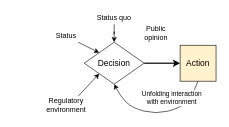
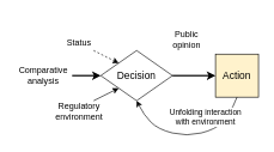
- <mxCell id="6" value="Status quo" style="text;html=1;strokeColor=none;fillColor=none;align=center;verticalAlign=middle;whiteSpace=wrap;rounded=0;fontSize=12;" parent="1" vertex="1"><mxGeometry x="150" y="20" width="80" height="20" as="geometry" /></mxCell>
- <mxCell id="5" style="edgeStyle=orthogonalEdgeStyle;rounded=1;orthogonalLoop=1;jettySize=auto;html=1;strokeWidth=1;fontSize=12;entryX=0.5;entryY=0;entryDx=0;entryDy=0;" parent="1" source="6" target="3" edge="1"><mxGeometry relative="1" as="geometry"><mxPoint x="190" y="70" as="targetPoint" /></mxGeometry></mxCell>
- <mxCell id="9" value="" style="endArrow=classic;html=1;strokeWidth=1;fontSize=12;exitX=0.75;exitY=1;exitDx=0;exitDy=0;entryX=0;entryY=0;entryDx=0;entryDy=0;" parent="1" source="7" target="3" edge="1"><mxGeometry width="50" height="50" relative="1" as="geometry"><mxPoint x="120" y="70" as="sourcePoint" /><mxPoint x="154.645" y="83.787" as="targetPoint" /></mxGeometry></mxCell>
+ <mxCell id="9" value="" style="endArrow=classic;html=1;strokeWidth=1;fontSize=12;exitX=0.75;exitY=1;exitDx=0;exitDy=0;entryX=0;entryY=0;entryDx=0;entryDy=0;dashed=1;" parent="1" source="7" target="3" edge="1"><mxGeometry width="50" height="50" relative="1" as="geometry"><mxPoint x="120" y="70" as="sourcePoint" /><mxPoint x="154.645" y="83.787" as="targetPoint" /></mxGeometry></mxCell>
+ <mxCell id="12" value="&lt;font style=&quot;font-size: 12px;&quot;&gt;Comparative&lt;br style=&quot;font-size: 12px;&quot;&gt;analysis&lt;/font&gt;" style="text;html=1;strokeColor=none;fillColor=none;align=center;verticalAlign=middle;whiteSpace=wrap;rounded=0;fontSize=12;fontStyle=0" parent="1" vertex="1"><mxGeometry x="20" y="90" width="80" height="30" as="geometry" /></mxCell>
+ <mxCell id="13" value="" style="endArrow=classic;html=1;exitX=1;exitY=0.5;exitDx=0;exitDy=0;entryX=0;entryY=0.5;entryDx=0;entryDy=0;strokeWidth=2;rounded=0;" parent="1" source="12" target="3" edge="1"><mxGeometry width="50" height="50" relative="1" as="geometry"><mxPoint x="190" y="170" as="sourcePoint" /><mxPoint x="240" y="120" as="targetPoint" /></mxGeometry></mxCell>
- <mxCell id="14" value="Regulatory environment" style="text;html=1;strokeColor=none;fillColor=none;align=center;verticalAlign=middle;whiteSpace=wrap;rounded=0;fontSize=12;" parent="1" vertex="1"><mxGeometry x="70" y="160" width="80" height="30" as="geometry" /></mxCell>
+ <mxCell id="14" value="Regulatory environment" style="text;html=1;strokeColor=none;fillColor=none;align=center;verticalAlign=middle;whiteSpace=wrap;rounded=0;fontSize=12;" parent="1" vertex="1"><mxGeometry x="70" y="140" width="80" height="30" as="geometry" /></mxCell>
